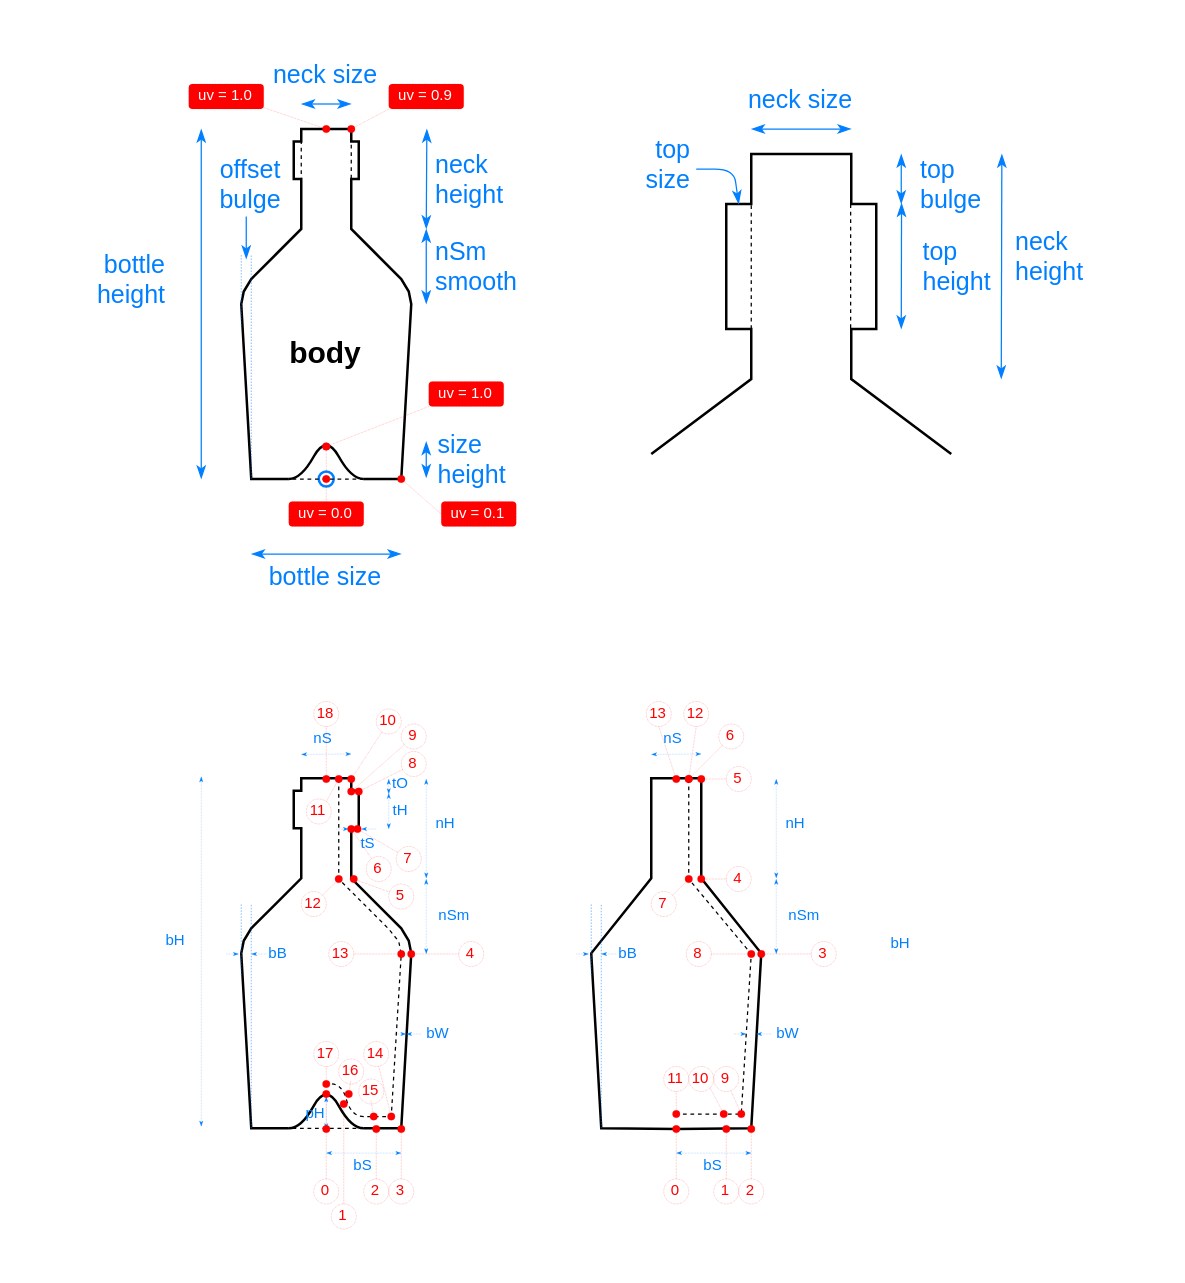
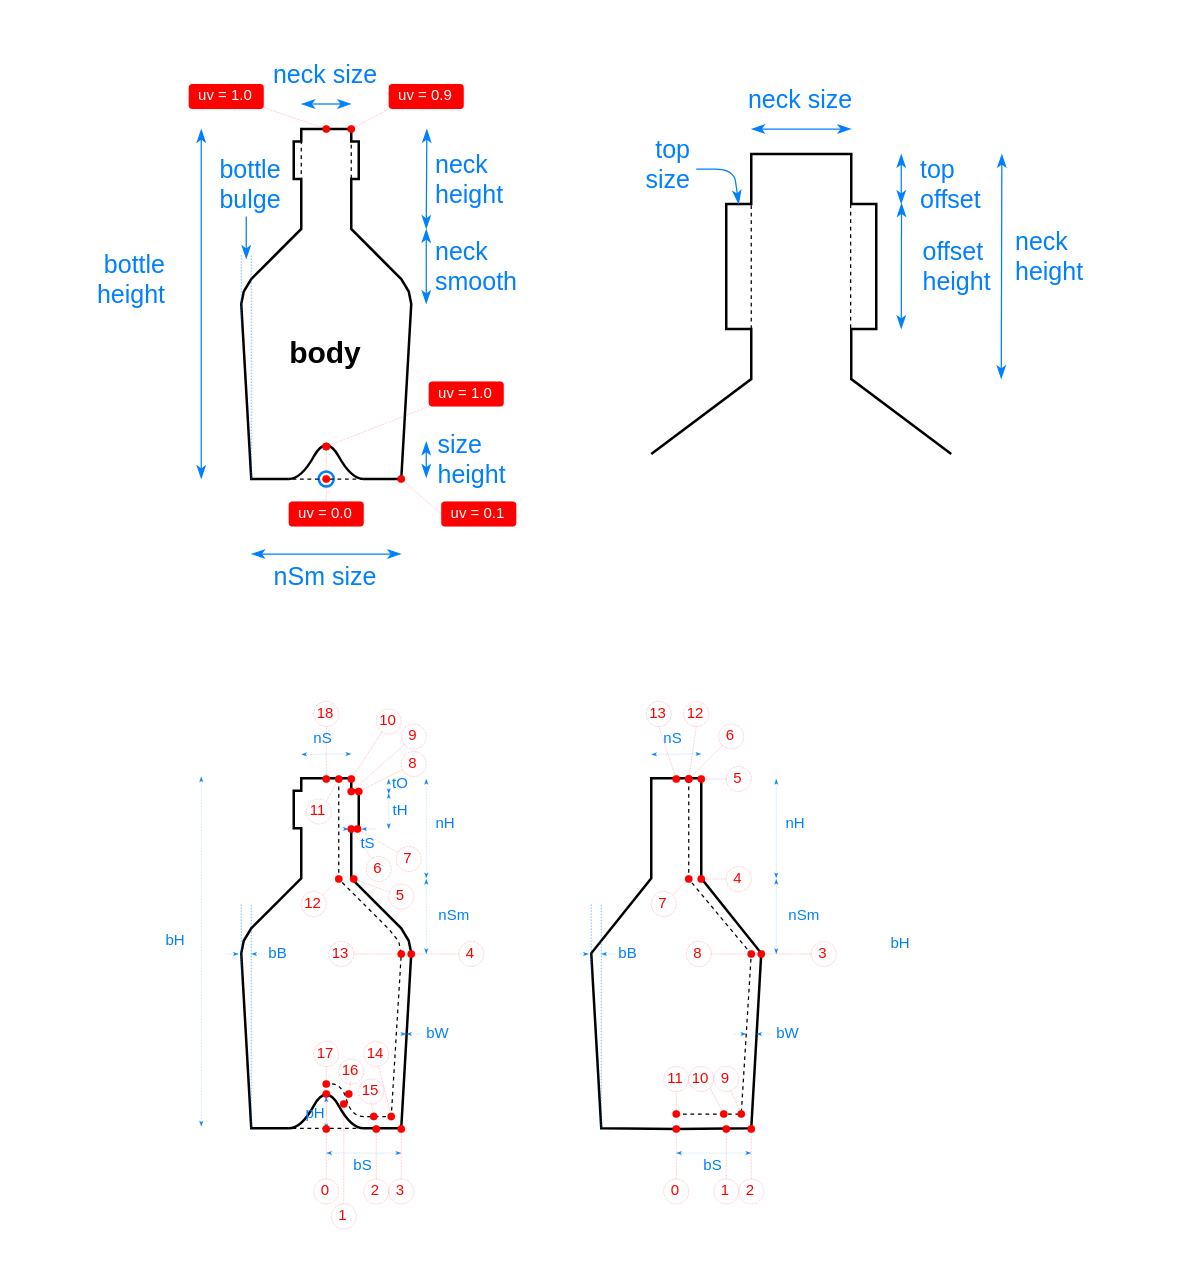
- <mxCell id="4" value="&lt;div style=&quot;&quot;&gt;&lt;span style=&quot;background-color: initial;&quot;&gt;offset bulge&lt;/span&gt;&lt;/div&gt;" style="text;html=1;align=center;verticalAlign=middle;whiteSpace=wrap;rounded=0;fontSize=10;fontColor=#007FFF;allowArrows=0;connectable=0;spacingLeft=2;spacingTop=2;spacingBottom=2;spacingRight=2;" parent="1" vertex="1"><mxGeometry x="80" y="60" width="40" height="25" as="geometry" /></mxCell>
+ <mxCell id="4" value="&lt;div style=&quot;&quot;&gt;&lt;span style=&quot;background-color: initial;&quot;&gt;bottle bulge&lt;/span&gt;&lt;/div&gt;" style="text;html=1;align=center;verticalAlign=middle;whiteSpace=wrap;rounded=0;fontSize=10;fontColor=#007FFF;allowArrows=0;connectable=0;spacingLeft=2;spacingTop=2;spacingBottom=2;spacingRight=2;" parent="1" vertex="1"><mxGeometry x="80" y="60" width="40" height="25" as="geometry" /></mxCell>
- <mxCell id="57" value="&lt;div style=&quot;&quot;&gt;&lt;span style=&quot;background-color: initial;&quot;&gt;top&lt;/span&gt;&lt;/div&gt;&lt;div style=&quot;&quot;&gt;&lt;span style=&quot;background-color: initial;&quot;&gt;bulge&lt;/span&gt;&lt;/div&gt;" style="text;html=1;align=left;verticalAlign=middle;whiteSpace=wrap;rounded=0;fontSize=10;fontColor=#007FFF;allowArrows=0;connectable=0;spacingLeft=2;spacingTop=2;spacingBottom=2;spacingRight=2;" vertex="1" parent="1"><mxGeometry x="364" y="58" width="30" height="29.64" as="geometry" /></mxCell>
+ <mxCell id="57" value="&lt;div style=&quot;&quot;&gt;&lt;span style=&quot;background-color: initial;&quot;&gt;top&lt;/span&gt;&lt;/div&gt;&lt;div style=&quot;&quot;&gt;&lt;span style=&quot;background-color: initial;&quot;&gt;offset&lt;/span&gt;&lt;/div&gt;" style="text;html=1;align=left;verticalAlign=middle;whiteSpace=wrap;rounded=0;fontSize=10;fontColor=#007FFF;allowArrows=0;connectable=0;spacingLeft=2;spacingTop=2;spacingBottom=2;spacingRight=2;" vertex="1" parent="1"><mxGeometry x="364" y="58" width="30" height="29.64" as="geometry" /></mxCell>
- <mxCell id="45" value="&lt;div style=&quot;&quot;&gt;&lt;span style=&quot;background-color: initial;&quot;&gt;nSm&lt;/span&gt;&lt;/div&gt;&lt;div style=&quot;&quot;&gt;&lt;span style=&quot;background-color: initial;&quot;&gt;smooth&lt;/span&gt;&lt;/div&gt;" style="text;html=1;align=left;verticalAlign=middle;whiteSpace=wrap;rounded=0;fontSize=10;fontColor=#007FFF;allowArrows=0;connectable=0;spacingLeft=2;spacingTop=2;spacingBottom=2;spacingRight=2;" vertex="1" parent="1"><mxGeometry x="170" y="91" width="50" height="29.64" as="geometry" /></mxCell>
+ <mxCell id="45" value="&lt;div style=&quot;&quot;&gt;&lt;span style=&quot;background-color: initial;&quot;&gt;neck&lt;/span&gt;&lt;/div&gt;&lt;div style=&quot;&quot;&gt;&lt;span style=&quot;background-color: initial;&quot;&gt;smooth&lt;/span&gt;&lt;/div&gt;" style="text;html=1;align=left;verticalAlign=middle;whiteSpace=wrap;rounded=0;fontSize=10;fontColor=#007FFF;allowArrows=0;connectable=0;spacingLeft=2;spacingTop=2;spacingBottom=2;spacingRight=2;" vertex="1" parent="1"><mxGeometry x="170" y="91" width="50" height="29.64" as="geometry" /></mxCell>
- <mxCell id="55" value="&lt;div style=&quot;&quot;&gt;&lt;span style=&quot;background-color: initial;&quot;&gt;top&lt;/span&gt;&lt;/div&gt;&lt;div style=&quot;&quot;&gt;&lt;span style=&quot;background-color: initial;&quot;&gt;height&lt;/span&gt;&lt;/div&gt;" style="text;html=1;align=left;verticalAlign=middle;whiteSpace=wrap;rounded=0;fontSize=10;fontColor=#007FFF;allowArrows=0;connectable=0;spacingLeft=2;spacingTop=2;spacingBottom=2;spacingRight=2;" vertex="1" parent="1"><mxGeometry x="365" y="91" width="50" height="29.64" as="geometry" /></mxCell>
+ <mxCell id="55" value="&lt;div style=&quot;&quot;&gt;&lt;span style=&quot;background-color: initial;&quot;&gt;offset&lt;/span&gt;&lt;/div&gt;&lt;div style=&quot;&quot;&gt;&lt;span style=&quot;background-color: initial;&quot;&gt;height&lt;/span&gt;&lt;/div&gt;" style="text;html=1;align=left;verticalAlign=middle;whiteSpace=wrap;rounded=0;fontSize=10;fontColor=#007FFF;allowArrows=0;connectable=0;spacingLeft=2;spacingTop=2;spacingBottom=2;spacingRight=2;" vertex="1" parent="1"><mxGeometry x="365" y="91" width="50" height="29.64" as="geometry" /></mxCell>
- <mxCell id="37" value="&lt;div style=&quot;&quot;&gt;&lt;span style=&quot;background-color: initial;&quot;&gt;bottle size&lt;/span&gt;&lt;/div&gt;" style="text;html=1;align=center;verticalAlign=bottom;whiteSpace=wrap;rounded=0;fontSize=10;fontColor=#007FFF;allowArrows=0;connectable=0;spacingLeft=2;spacingTop=2;spacingBottom=2;spacingRight=2;" vertex="1" parent="1"><mxGeometry x="100" y="221" width="60" height="20" as="geometry" /></mxCell>
+ <mxCell id="37" value="&lt;div style=&quot;&quot;&gt;&lt;span style=&quot;background-color: initial;&quot;&gt;nSm size&lt;/span&gt;&lt;/div&gt;" style="text;html=1;align=center;verticalAlign=bottom;whiteSpace=wrap;rounded=0;fontSize=10;fontColor=#007FFF;allowArrows=0;connectable=0;spacingLeft=2;spacingTop=2;spacingBottom=2;spacingRight=2;" vertex="1" parent="1"><mxGeometry x="100" y="221" width="60" height="20" as="geometry" /></mxCell>
